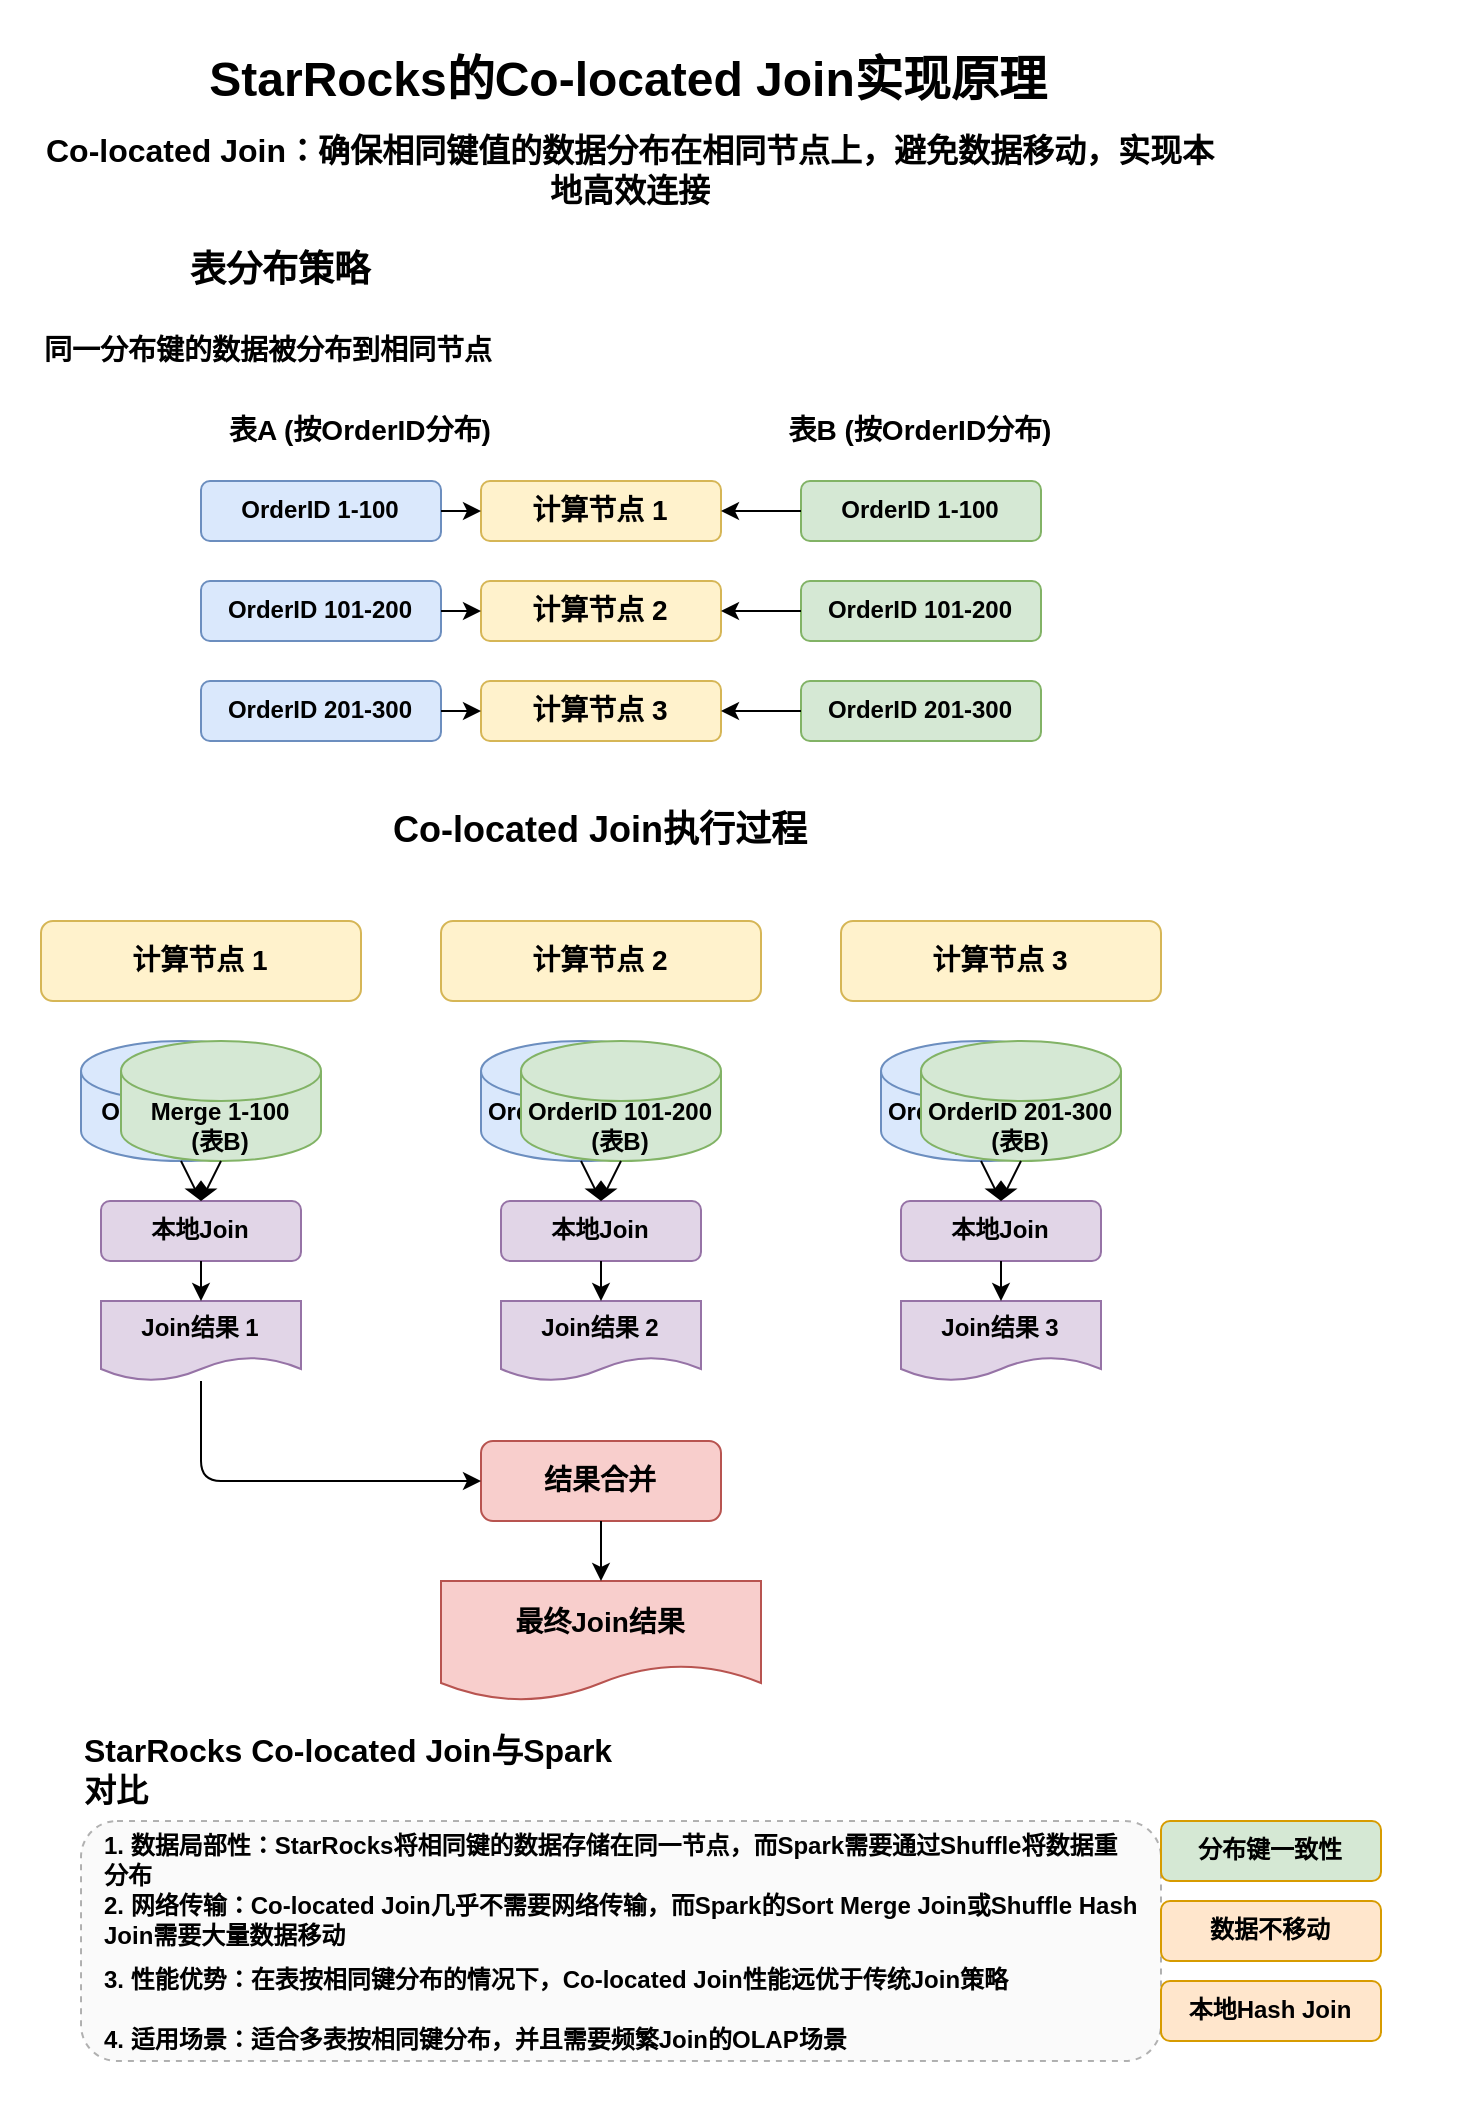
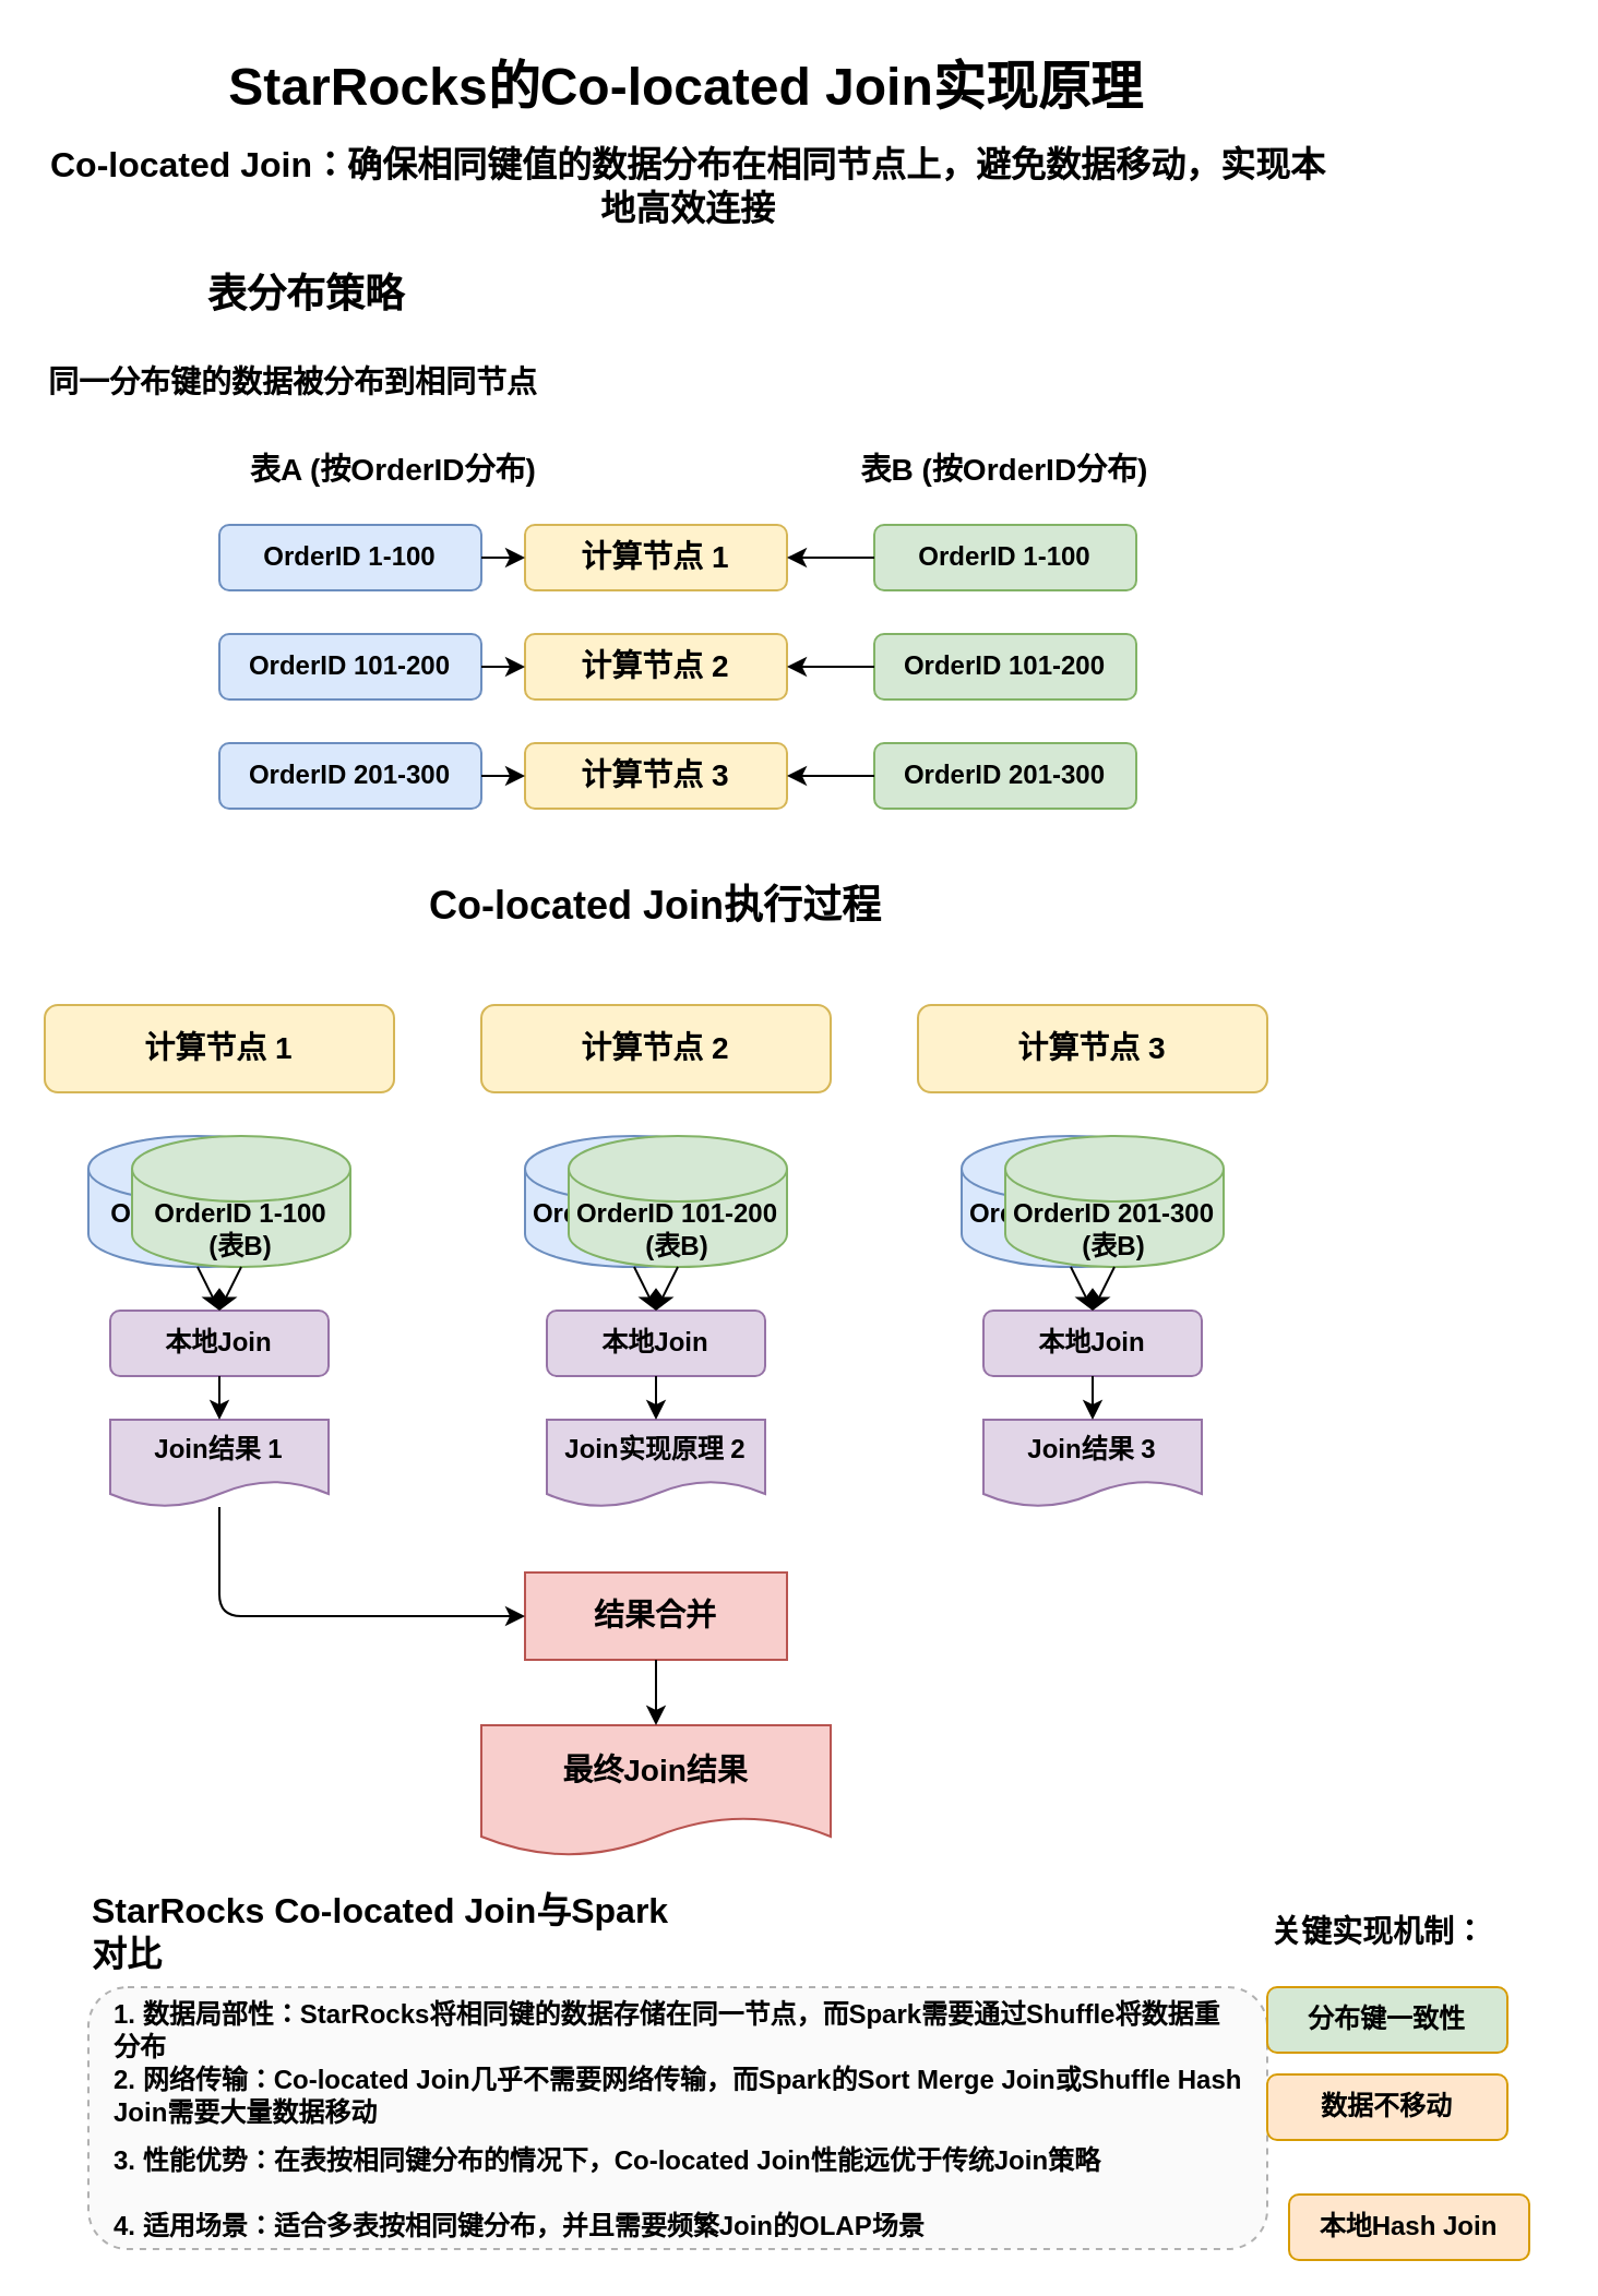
- <mxCell id="26" value="Merge 1-100&#10;(表B)" style="shape=cylinder3;whiteSpace=wrap;html=1;boundedLbl=1;backgroundOutline=1;size=15;fillColor=#d5e8d4;strokeColor=#82b366;fontSize=12;fontStyle=1" vertex="1" parent="1"><mxGeometry x="60" y="520" width="100" height="60" as="geometry" /></mxCell>
+ <mxCell id="26" value="OrderID 1-100&#10;(表B)" style="shape=cylinder3;whiteSpace=wrap;html=1;boundedLbl=1;backgroundOutline=1;size=15;fillColor=#d5e8d4;strokeColor=#82b366;fontSize=12;fontStyle=1" vertex="1" parent="1"><mxGeometry x="60" y="520" width="100" height="60" as="geometry" /></mxCell>
- <mxCell id="33" value="Join结果 2" style="shape=document;whiteSpace=wrap;html=1;boundedLbl=1;fillColor=#e1d5e7;strokeColor=#9673a6;fontSize=12;fontStyle=1" vertex="1" parent="1"><mxGeometry x="250" y="650" width="100" height="40" as="geometry" /></mxCell>
+ <mxCell id="33" value="Join实现原理 2" style="shape=document;whiteSpace=wrap;html=1;boundedLbl=1;fillColor=#e1d5e7;strokeColor=#9673a6;fontSize=12;fontStyle=1" vertex="1" parent="1"><mxGeometry x="250" y="650" width="100" height="40" as="geometry" /></mxCell>
- <mxCell id="48" value="结果合并" style="rounded=1;whiteSpace=wrap;html=1;fillColor=#f8cecc;strokeColor=#b85450;fontSize=14;fontStyle=1" vertex="1" parent="1"><mxGeometry x="240" y="720" width="120" height="40" as="geometry" /></mxCell>
+ <mxCell id="48" value="结果合并" style="whiteSpace=wrap;html=1;fillColor=#f8cecc;strokeColor=#b85450;fontSize=14;fontStyle=1;rounded=0;" vertex="1" parent="1"><mxGeometry x="240" y="720" width="120" height="40" as="geometry" /></mxCell>
+ <mxCell id="58" value="关键实现机制：" style="text;html=1;strokeColor=none;fillColor=none;align=left;verticalAlign=middle;whiteSpace=wrap;rounded=0;fontSize=14;fontStyle=1" vertex="1" parent="1"><mxGeometry x="580" y="870" width="130" height="30" as="geometry" /></mxCell>
- <mxCell id="61" value="本地Hash Join" style="rounded=1;whiteSpace=wrap;html=1;fillColor=#ffe6cc;strokeColor=#d79b00;fontSize=12;fontStyle=1;align=center;" vertex="1" parent="1"><mxGeometry x="580" y="990" width="110" height="30" as="geometry" /></mxCell>
+ <mxCell id="61" value="本地Hash Join" style="rounded=1;whiteSpace=wrap;html=1;fillColor=#ffe6cc;strokeColor=#d79b00;fontSize=12;fontStyle=1;align=center;" vertex="1" parent="1"><mxGeometry x="590" y="1005" width="110" height="30" as="geometry" /></mxCell>
